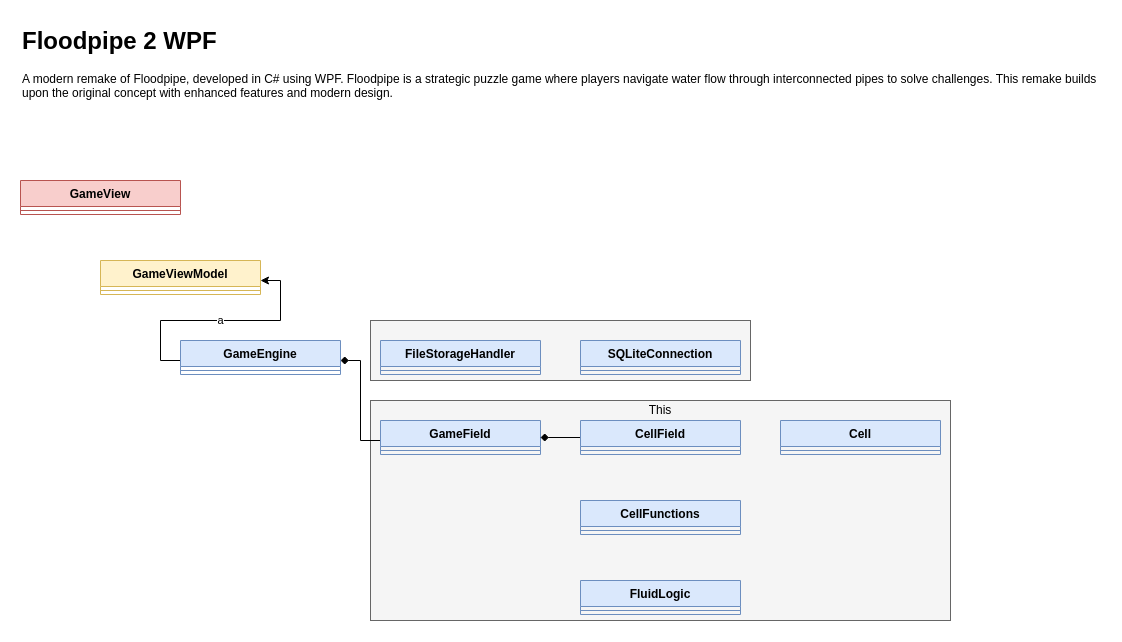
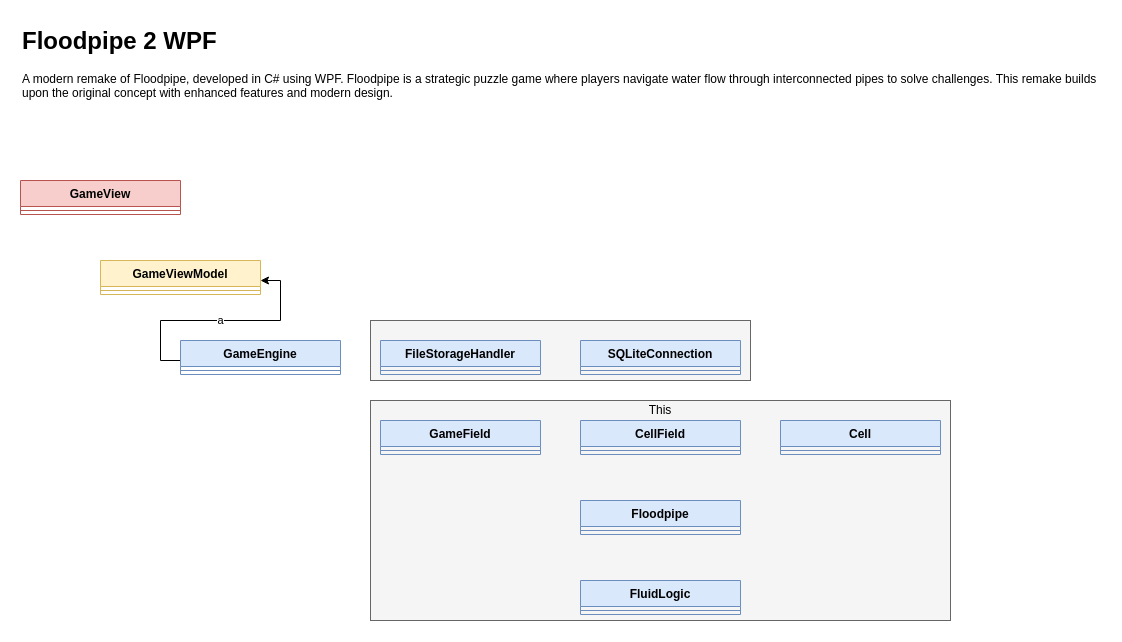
- <mxCell id="8" value="" style="edgeStyle=orthogonalEdgeStyle;rounded=0;orthogonalLoop=1;jettySize=auto;html=1;endArrow=none;endFill=0;startArrow=diamond;startFill=1;" edge="1" parent="1" source="10" target="12"><mxGeometry relative="1" as="geometry"><Array as="points"><mxPoint x="360" y="360" /><mxPoint x="360" y="440" /></Array></mxGeometry></mxCell>
- <mxCell id="24" style="edgeStyle=orthogonalEdgeStyle;rounded=0;orthogonalLoop=1;jettySize=auto;html=1;endArrow=diamond;endFill=1;" edge="1" parent="1" source="25" target="12"><mxGeometry relative="1" as="geometry" /></mxCell>
- <mxCell id="22" value="CellFunctions" style="swimlane;fontStyle=1;align=center;verticalAlign=top;childLayout=stackLayout;horizontal=1;startSize=26;horizontalStack=0;resizeParent=1;resizeParentMax=0;resizeLast=0;collapsible=1;marginBottom=0;whiteSpace=wrap;html=1;fillColor=#dae8fc;strokeColor=#6c8ebf;" vertex="1" parent="1"><mxGeometry x="580" y="500" width="160" height="34" as="geometry" /></mxCell>
+ <mxCell id="22" value="Floodpipe" style="swimlane;fontStyle=1;align=center;verticalAlign=top;childLayout=stackLayout;horizontal=1;startSize=26;horizontalStack=0;resizeParent=1;resizeParentMax=0;resizeLast=0;collapsible=1;marginBottom=0;whiteSpace=wrap;html=1;fillColor=#dae8fc;strokeColor=#6c8ebf;" vertex="1" parent="1"><mxGeometry x="580" y="500" width="160" height="34" as="geometry" /></mxCell>
